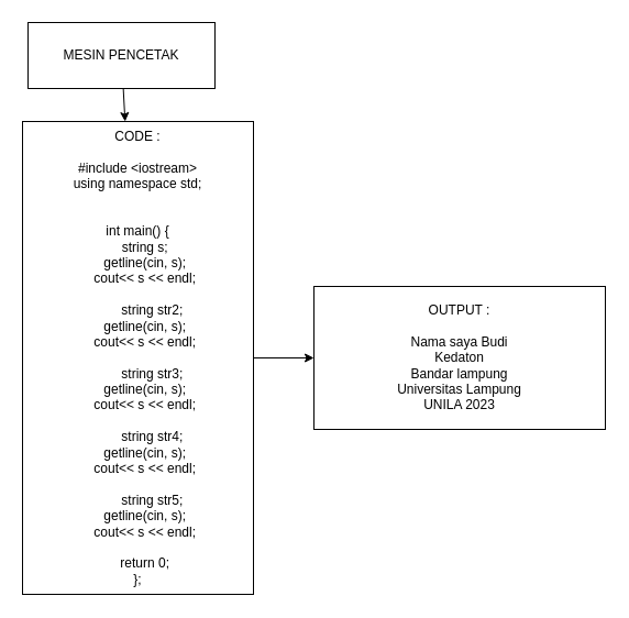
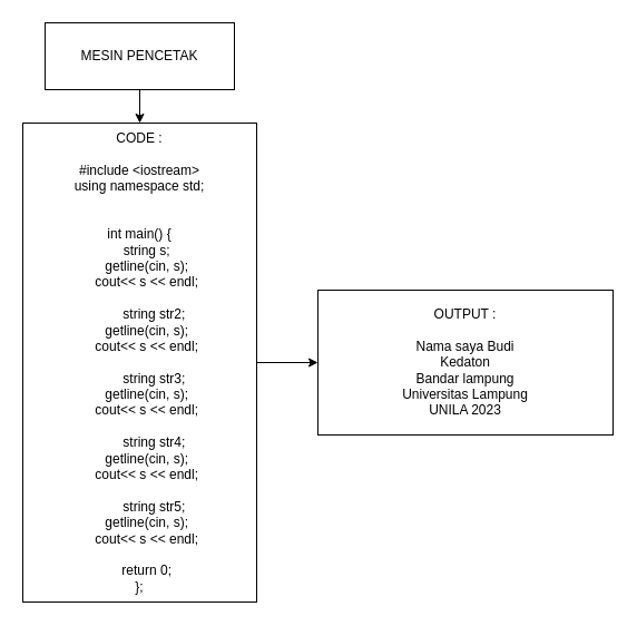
- <mxCell id="3" value="MESIN PENCETAK" style="rounded=0;whiteSpace=wrap;html=1;" vertex="1" parent="1"><mxGeometry x="25" y="20" width="170" height="60" as="geometry" /></mxCell>
+ <mxCell id="3" value="MESIN PENCETAK" style="rounded=0;whiteSpace=wrap;html=1;" vertex="1" parent="1"><mxGeometry x="40" y="20" width="170" height="60" as="geometry" /></mxCell>
